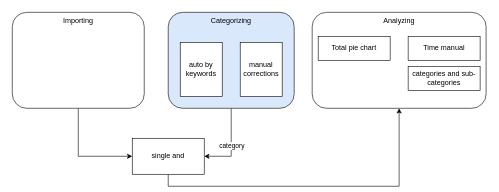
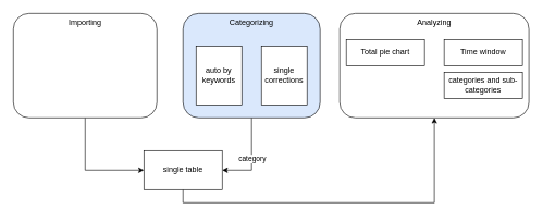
- <mxCell id="13" value="Time manual" style="rounded=0;whiteSpace=wrap;html=1;" vertex="1" parent="1"><mxGeometry x="680" y="60" width="120" height="40" as="geometry" /></mxCell>
+ <mxCell id="13" value="Time window" style="rounded=0;whiteSpace=wrap;html=1;" vertex="1" parent="1"><mxGeometry x="680" y="60" width="120" height="40" as="geometry" /></mxCell>
- <mxCell id="11" value="manual corrections" style="rounded=0;whiteSpace=wrap;html=1;" vertex="1" parent="1"><mxGeometry x="400" y="70" width="70" height="90" as="geometry" /></mxCell>
+ <mxCell id="11" value="single corrections" style="rounded=0;whiteSpace=wrap;html=1;" vertex="1" parent="1"><mxGeometry x="400" y="70" width="70" height="90" as="geometry" /></mxCell>
- <mxCell id="9" value="single and" style="rounded=0;whiteSpace=wrap;html=1;" vertex="1" parent="1"><mxGeometry x="220" y="230" width="120" height="60" as="geometry" /></mxCell>
+ <mxCell id="9" value="single table" style="rounded=0;whiteSpace=wrap;html=1;" vertex="1" parent="1"><mxGeometry x="220" y="230" width="120" height="60" as="geometry" /></mxCell>
